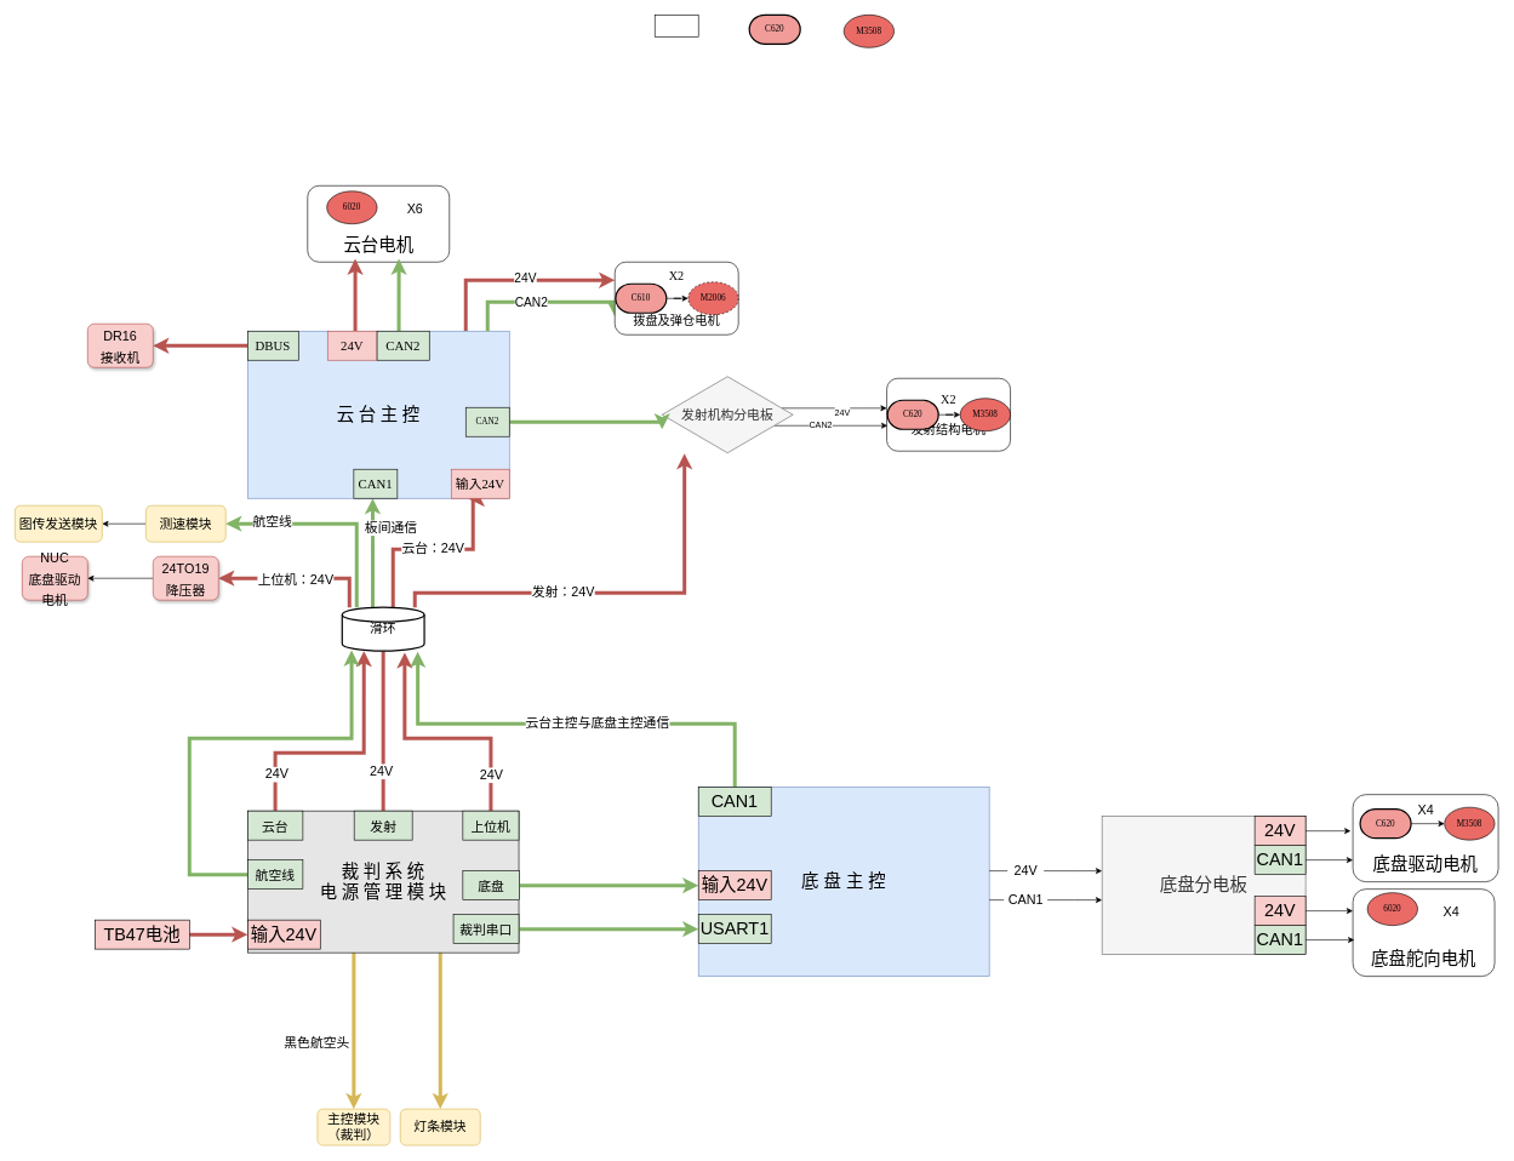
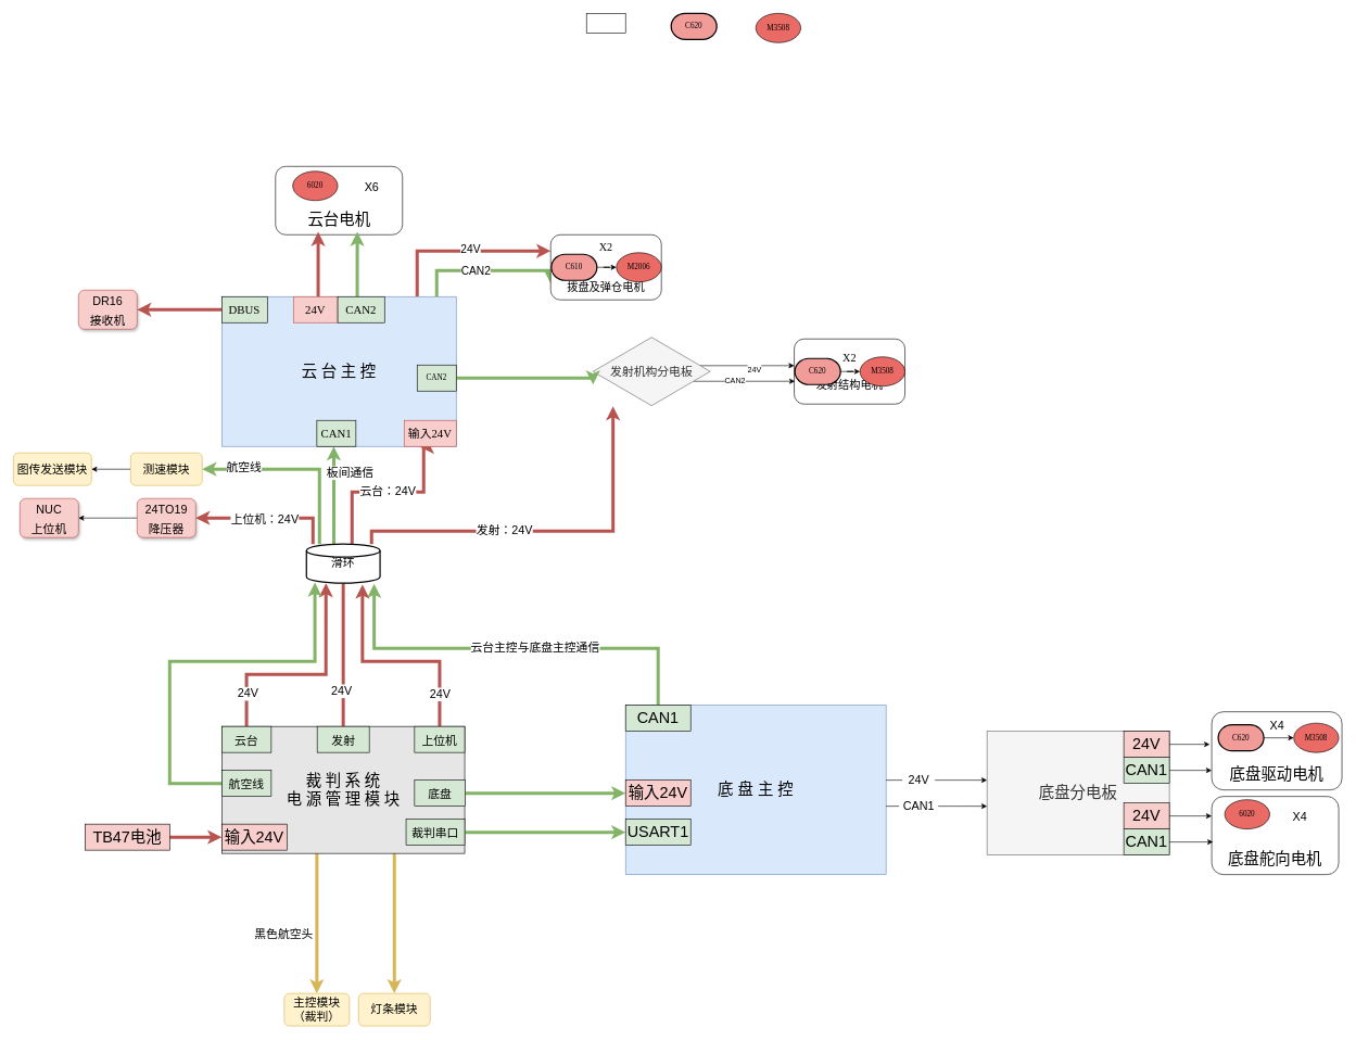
- <mxCell id="104" value="M2006" style="ellipse;whiteSpace=wrap;html=1;fontFamily=Times New Roman;fillColor=#EA6B66;dashed=1;" vertex="1" parent="1"><mxGeometry x="946" y="387.5" width="69" height="45" as="geometry" /></mxCell>
+ <mxCell id="104" value="M2006" style="ellipse;whiteSpace=wrap;html=1;fontFamily=Times New Roman;fillColor=#EA6B66;" vertex="1" parent="1"><mxGeometry x="946" y="387.5" width="69" height="45" as="geometry" /></mxCell>
- <mxCell id="98" value="&lt;span style=&quot;font-size: 18px&quot;&gt;NUC&lt;br&gt;底盘驱动电机&lt;/span&gt;" style="rounded=1;whiteSpace=wrap;html=1;fontSize=24;fillColor=#f8cecc;shadow=1;strokeColor=#b85450;" vertex="1" parent="1"><mxGeometry x="30" y="765" width="90" height="60" as="geometry" /></mxCell>
+ <mxCell id="98" value="&lt;span style=&quot;font-size: 18px&quot;&gt;NUC&lt;br&gt;上位机&lt;/span&gt;" style="rounded=1;whiteSpace=wrap;html=1;fontSize=24;fillColor=#f8cecc;shadow=1;strokeColor=#b85450;" vertex="1" parent="1"><mxGeometry x="30" y="765" width="90" height="60" as="geometry" /></mxCell>
